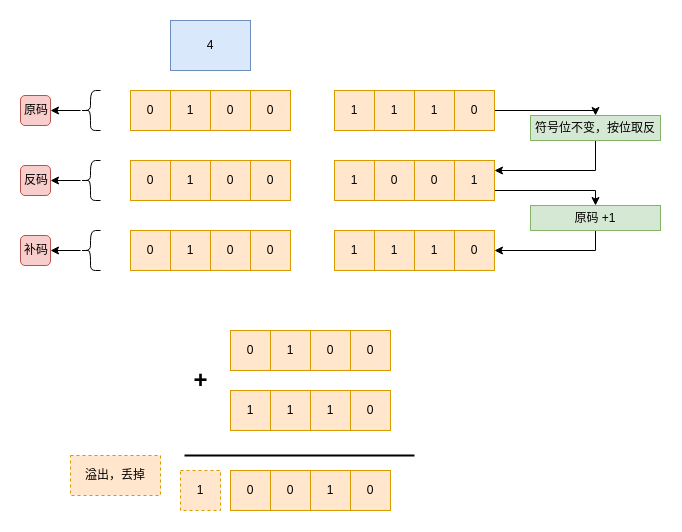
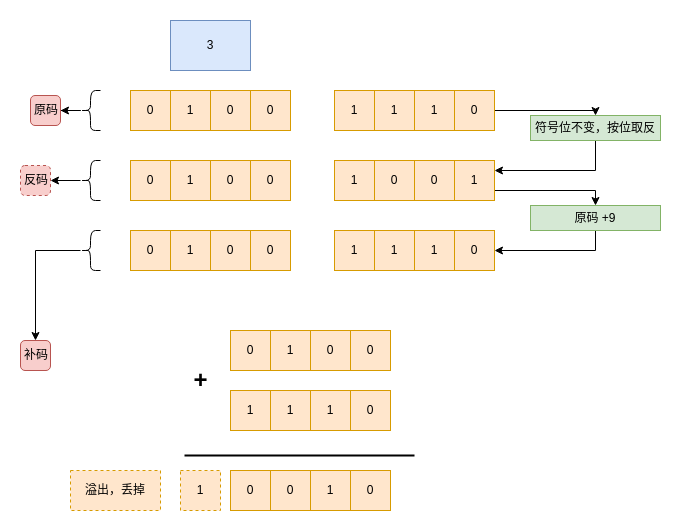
- <mxCell id="6" value="4" style="rounded=0;whiteSpace=wrap;html=1;fillColor=#dae8fc;strokeColor=#6c8ebf;" vertex="1" parent="1"><mxGeometry x="170" y="20" width="80" height="50" as="geometry" /></mxCell>
+ <mxCell id="6" value="3" style="rounded=0;whiteSpace=wrap;html=1;fillColor=#dae8fc;strokeColor=#6c8ebf;" vertex="1" parent="1"><mxGeometry x="170" y="20" width="80" height="50" as="geometry" /></mxCell>
- <mxCell id="14" value="原码" style="whiteSpace=wrap;html=1;align=right;rounded=1;fillColor=#f8cecc;strokeColor=#b85450;" vertex="1" parent="1"><mxGeometry x="20" y="95" width="30" height="30" as="geometry" /></mxCell>
+ <mxCell id="14" value="原码" style="whiteSpace=wrap;html=1;align=right;rounded=1;fillColor=#f8cecc;strokeColor=#b85450;" vertex="1" parent="1"><mxGeometry x="30" y="95" width="30" height="30" as="geometry" /></mxCell>
- <mxCell id="26" value="反码" style="whiteSpace=wrap;html=1;align=right;rounded=1;fillColor=#f8cecc;strokeColor=#b85450;" vertex="1" parent="1"><mxGeometry x="20" y="165" width="30" height="30" as="geometry" /></mxCell>
+ <mxCell id="26" value="反码" style="whiteSpace=wrap;html=1;align=right;rounded=1;fillColor=#f8cecc;strokeColor=#b85450;dashed=1;" vertex="1" parent="1"><mxGeometry x="20" y="165" width="30" height="30" as="geometry" /></mxCell>
- <mxCell id="41" value="原码 +1" style="whiteSpace=wrap;html=1;fillColor=#d5e8d4;strokeColor=#82b366;rounded=0;" vertex="1" parent="1"><mxGeometry x="530" y="205" width="130" height="25" as="geometry" /></mxCell>
+ <mxCell id="41" value="原码 +9" style="whiteSpace=wrap;html=1;fillColor=#d5e8d4;strokeColor=#82b366;rounded=0;" vertex="1" parent="1"><mxGeometry x="530" y="205" width="130" height="25" as="geometry" /></mxCell>
- <mxCell id="37" value="补码" style="whiteSpace=wrap;html=1;align=right;rounded=1;fillColor=#f8cecc;strokeColor=#b85450;" vertex="1" parent="1"><mxGeometry x="20" y="235" width="30" height="30" as="geometry" /></mxCell>
+ <mxCell id="37" value="补码" style="whiteSpace=wrap;html=1;align=right;rounded=1;fillColor=#f8cecc;strokeColor=#b85450;" vertex="1" parent="1"><mxGeometry x="20" y="340" width="30" height="30" as="geometry" /></mxCell>
- <mxCell id="57" value="溢出，丢掉" style="rounded=0;whiteSpace=wrap;html=1;fillColor=#ffe6cc;strokeColor=#d79b00;dashed=1;" vertex="1" parent="1"><mxGeometry x="70" y="455" width="90" height="40" as="geometry" /></mxCell>
+ <mxCell id="57" value="溢出，丢掉" style="rounded=0;whiteSpace=wrap;html=1;fillColor=#ffe6cc;strokeColor=#d79b00;dashed=1;" vertex="1" parent="1"><mxGeometry x="70" y="470" width="90" height="40" as="geometry" /></mxCell>
